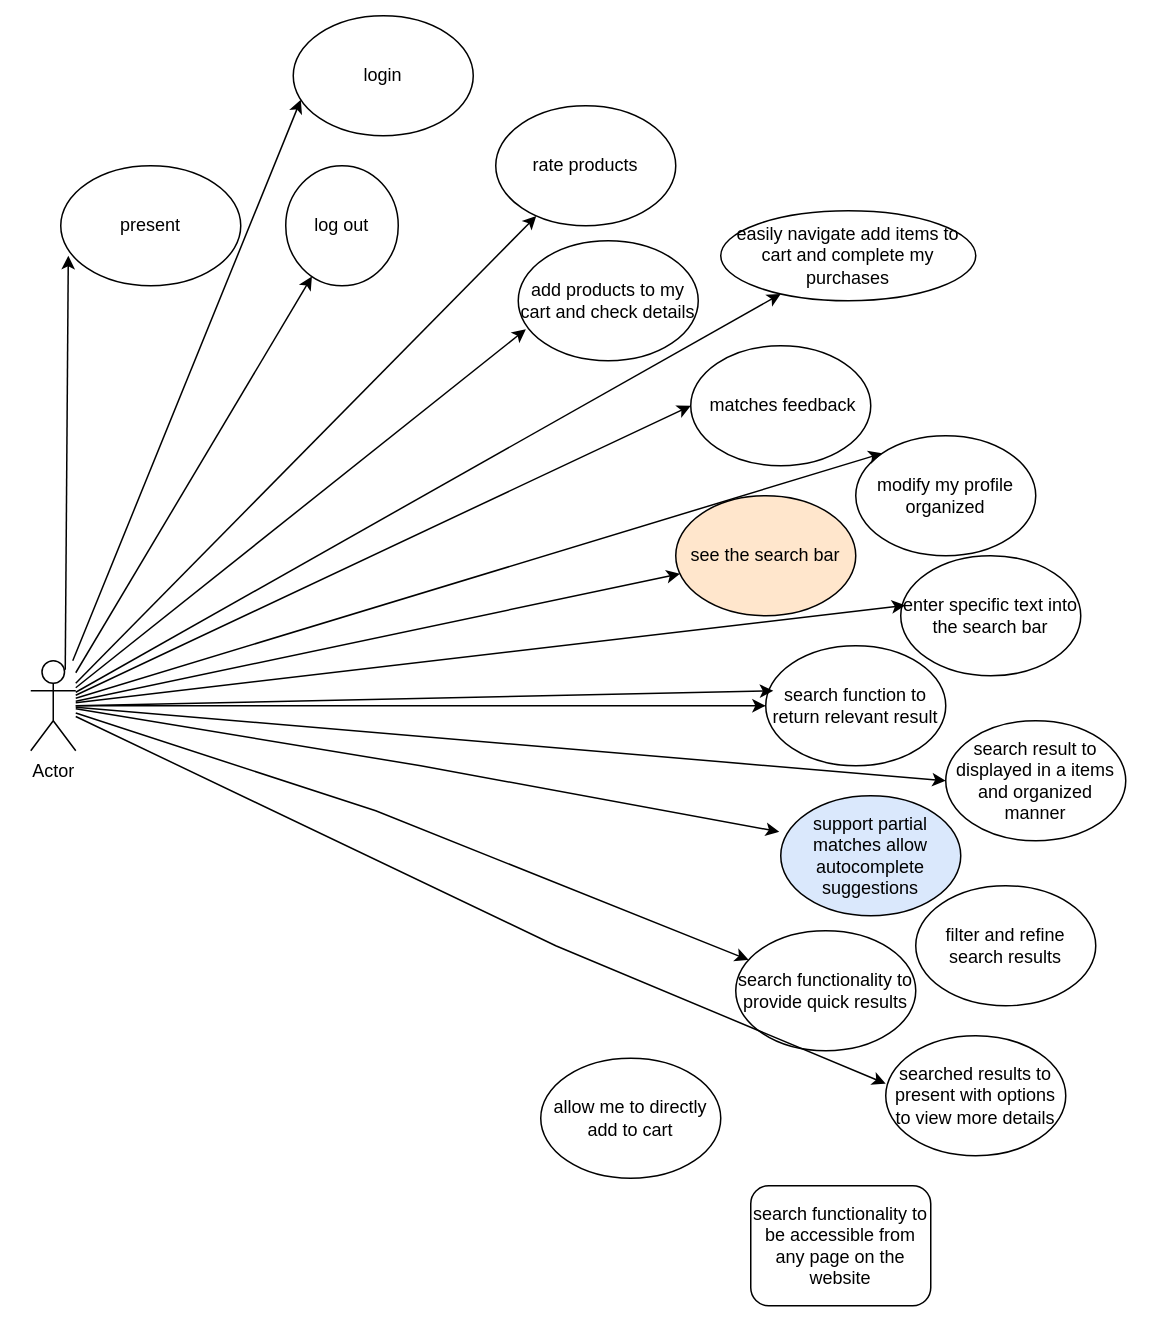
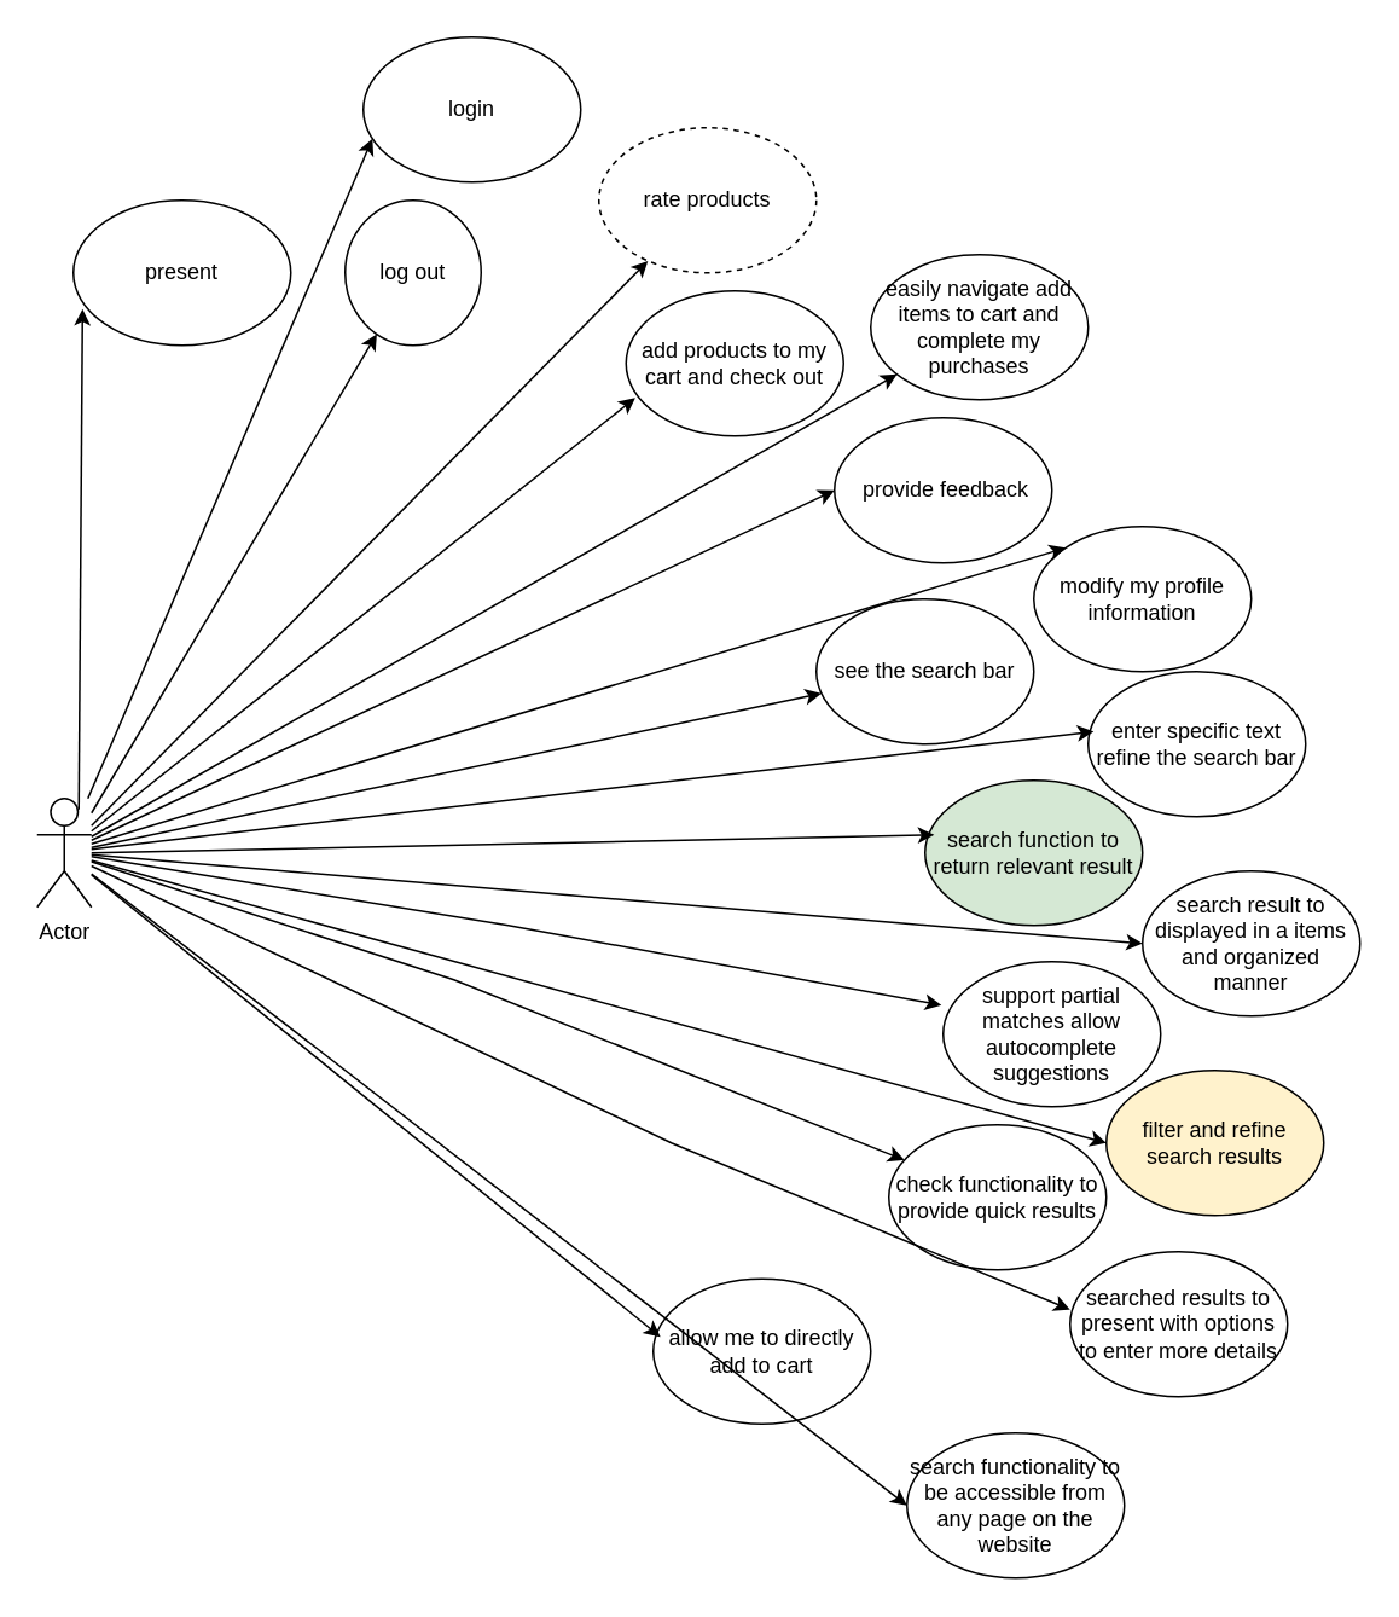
- <mxCell id="3" value="login" style="ellipse;whiteSpace=wrap;html=1;" vertex="1" parent="1"><mxGeometry x="195" y="10" width="120" height="80" as="geometry" /></mxCell>
+ <mxCell id="3" value="login" style="ellipse;whiteSpace=wrap;html=1;" vertex="1" parent="1"><mxGeometry x="200" y="20" width="120" height="80" as="geometry" /></mxCell>
- <mxCell id="5" value="rate products" style="ellipse;whiteSpace=wrap;html=1;" vertex="1" parent="1"><mxGeometry x="330" y="70" width="120" height="80" as="geometry" /></mxCell>
+ <mxCell id="5" value="rate products" style="ellipse;whiteSpace=wrap;html=1;dashed=1;" vertex="1" parent="1"><mxGeometry x="330" y="70" width="120" height="80" as="geometry" /></mxCell>
- <mxCell id="7" value="easily navigate add items to cart and complete my purchases" style="ellipse;whiteSpace=wrap;html=1;" vertex="1" parent="1"><mxGeometry x="480" y="140" width="170" height="60" as="geometry" /></mxCell>
+ <mxCell id="7" value="easily navigate add items to cart and complete my purchases" style="ellipse;whiteSpace=wrap;html=1;" vertex="1" parent="1"><mxGeometry x="480" y="140" width="120" height="80" as="geometry" /></mxCell>
- <mxCell id="6" value="add products to my cart and check details" style="ellipse;whiteSpace=wrap;html=1;" vertex="1" parent="1"><mxGeometry x="345" y="160" width="120" height="80" as="geometry" /></mxCell>
+ <mxCell id="6" value="add products to my cart and check out" style="ellipse;whiteSpace=wrap;html=1;" vertex="1" parent="1"><mxGeometry x="345" y="160" width="120" height="80" as="geometry" /></mxCell>
- <mxCell id="8" value="&amp;nbsp;matches feedback" style="ellipse;whiteSpace=wrap;html=1;" vertex="1" parent="1"><mxGeometry x="460" y="230" width="120" height="80" as="geometry" /></mxCell>
+ <mxCell id="8" value="&amp;nbsp;provide feedback" style="ellipse;whiteSpace=wrap;html=1;" vertex="1" parent="1"><mxGeometry x="460" y="230" width="120" height="80" as="geometry" /></mxCell>
- <mxCell id="9" value="modify my profile organized" style="ellipse;whiteSpace=wrap;html=1;" vertex="1" parent="1"><mxGeometry x="570" y="290" width="120" height="80" as="geometry" /></mxCell>
+ <mxCell id="9" value="modify my profile information" style="ellipse;whiteSpace=wrap;html=1;" vertex="1" parent="1"><mxGeometry x="570" y="290" width="120" height="80" as="geometry" /></mxCell>
- <mxCell id="10" value="see the search bar" style="ellipse;whiteSpace=wrap;html=1;fillColor=#ffe6cc;" vertex="1" parent="1"><mxGeometry x="450" y="330" width="120" height="80" as="geometry" /></mxCell>
+ <mxCell id="10" value="see the search bar" style="ellipse;whiteSpace=wrap;html=1;" vertex="1" parent="1"><mxGeometry x="450" y="330" width="120" height="80" as="geometry" /></mxCell>
- <mxCell id="11" value="enter specific text into the search bar&lt;span id=&quot;docs-internal-guid-03907ab7-7fff-0e72-f5e9-e9668091f931&quot;&gt;&lt;/span&gt;" style="ellipse;whiteSpace=wrap;html=1;" vertex="1" parent="1"><mxGeometry x="600" y="370" width="120" height="80" as="geometry" /></mxCell>
+ <mxCell id="11" value="enter specific text refine the search bar&lt;span id=&quot;docs-internal-guid-03907ab7-7fff-0e72-f5e9-e9668091f931&quot;&gt;&lt;/span&gt;" style="ellipse;whiteSpace=wrap;html=1;" vertex="1" parent="1"><mxGeometry x="600" y="370" width="120" height="80" as="geometry" /></mxCell>
- <mxCell id="37" value="" style="endArrow=classic;html=1;rounded=0;" edge="1" parent="1" source="28" target="12"><mxGeometry width="50" height="50" relative="1" as="geometry"><mxPoint x="380" y="720" as="sourcePoint" /><mxPoint x="430" y="670" as="targetPoint" /></mxGeometry></mxCell>
+ <mxCell id="37" value="" style="endArrow=classic;html=1;rounded=0;entryX=0.033;entryY=0.4;entryDx=0;entryDy=0;entryPerimeter=0;" edge="1" parent="1" source="28" target="32"><mxGeometry width="50" height="50" relative="1" as="geometry"><mxPoint x="380" y="720" as="sourcePoint" /><mxPoint x="430" y="670" as="targetPoint" /></mxGeometry></mxCell>
- <mxCell id="12" value="search function to return relevant result&lt;span id=&quot;docs-internal-guid-03907ab7-7fff-0e72-f5e9-e9668091f931&quot;&gt;&lt;/span&gt;" style="ellipse;whiteSpace=wrap;html=1;" vertex="1" parent="1"><mxGeometry x="510" y="430" width="120" height="80" as="geometry" /></mxCell>
+ <mxCell id="12" value="search function to return relevant result&lt;span id=&quot;docs-internal-guid-03907ab7-7fff-0e72-f5e9-e9668091f931&quot;&gt;&lt;/span&gt;" style="ellipse;whiteSpace=wrap;html=1;fillColor=#d5e8d4;" vertex="1" parent="1"><mxGeometry x="510" y="430" width="120" height="80" as="geometry" /></mxCell>
+ <mxCell id="34" value="" style="endArrow=classic;html=1;rounded=0;entryX=0;entryY=0.5;entryDx=0;entryDy=0;" edge="1" parent="1" source="28" target="29"><mxGeometry width="50" height="50" relative="1" as="geometry"><mxPoint x="60" y="482" as="sourcePoint" /><mxPoint x="529" y="564" as="targetPoint" /><Array as="points" /></mxGeometry></mxCell>
- <mxCell id="27" value="support partial matches allow autocomplete suggestions&lt;span id=&quot;docs-internal-guid-03907ab7-7fff-0e72-f5e9-e9668091f931&quot;&gt;&lt;/span&gt;" style="ellipse;whiteSpace=wrap;html=1;fillColor=#dae8fc;" vertex="1" parent="1"><mxGeometry x="520" y="530" width="120" height="80" as="geometry" /></mxCell>
+ <mxCell id="27" value="support partial matches allow autocomplete suggestions&lt;span id=&quot;docs-internal-guid-03907ab7-7fff-0e72-f5e9-e9668091f931&quot;&gt;&lt;/span&gt;" style="ellipse;whiteSpace=wrap;html=1;" vertex="1" parent="1"><mxGeometry x="520" y="530" width="120" height="80" as="geometry" /></mxCell>
- <mxCell id="29" value="filter and refine search results" style="ellipse;whiteSpace=wrap;html=1;" vertex="1" parent="1"><mxGeometry x="610" y="590" width="120" height="80" as="geometry" /></mxCell>
+ <mxCell id="29" value="filter and refine search results" style="ellipse;whiteSpace=wrap;html=1;fillColor=#fff2cc;" vertex="1" parent="1"><mxGeometry x="610" y="590" width="120" height="80" as="geometry" /></mxCell>
+ <mxCell id="38" value="" style="endArrow=classic;html=1;rounded=0;entryX=0;entryY=0.5;entryDx=0;entryDy=0;" edge="1" parent="1" source="28" target="33"><mxGeometry width="50" height="50" relative="1" as="geometry"><mxPoint x="380" y="720" as="sourcePoint" /><mxPoint x="430" y="670" as="targetPoint" /></mxGeometry></mxCell>
- <mxCell id="30" value="search functionality to provide quick results" style="ellipse;whiteSpace=wrap;html=1;" vertex="1" parent="1"><mxGeometry x="490" y="620" width="120" height="80" as="geometry" /></mxCell>
+ <mxCell id="30" value="check functionality to provide quick results" style="ellipse;whiteSpace=wrap;html=1;" vertex="1" parent="1"><mxGeometry x="490" y="620" width="120" height="80" as="geometry" /></mxCell>
- <mxCell id="31" value="searched results to present with options to view more details" style="ellipse;whiteSpace=wrap;html=1;" vertex="1" parent="1"><mxGeometry x="590" y="690" width="120" height="80" as="geometry" /></mxCell>
+ <mxCell id="31" value="searched results to present with options to enter more details" style="ellipse;whiteSpace=wrap;html=1;" vertex="1" parent="1"><mxGeometry x="590" y="690" width="120" height="80" as="geometry" /></mxCell>
- <mxCell id="33" value="search functionality to be accessible from any page on the website" style="whiteSpace=wrap;html=1;rounded=1;" vertex="1" parent="1"><mxGeometry x="500" y="790" width="120" height="80" as="geometry" /></mxCell>
+ <mxCell id="33" value="search functionality to be accessible from any page on the website" style="ellipse;whiteSpace=wrap;html=1;" vertex="1" parent="1"><mxGeometry x="500" y="790" width="120" height="80" as="geometry" /></mxCell>
